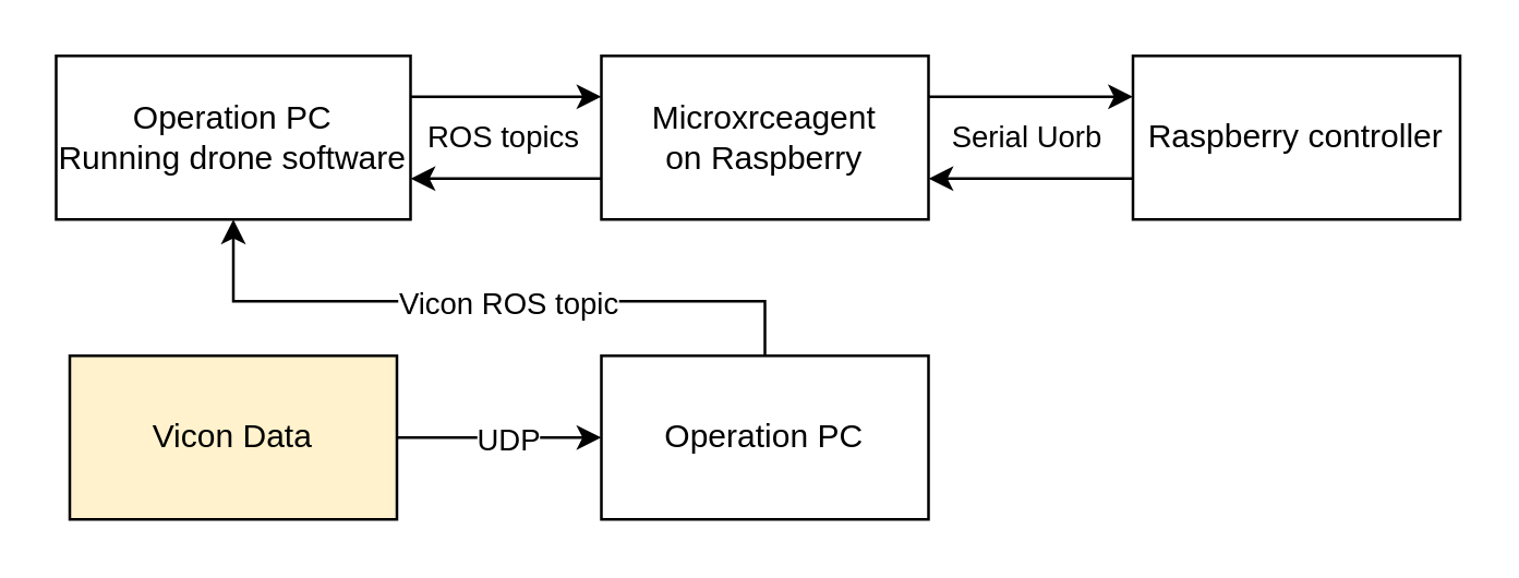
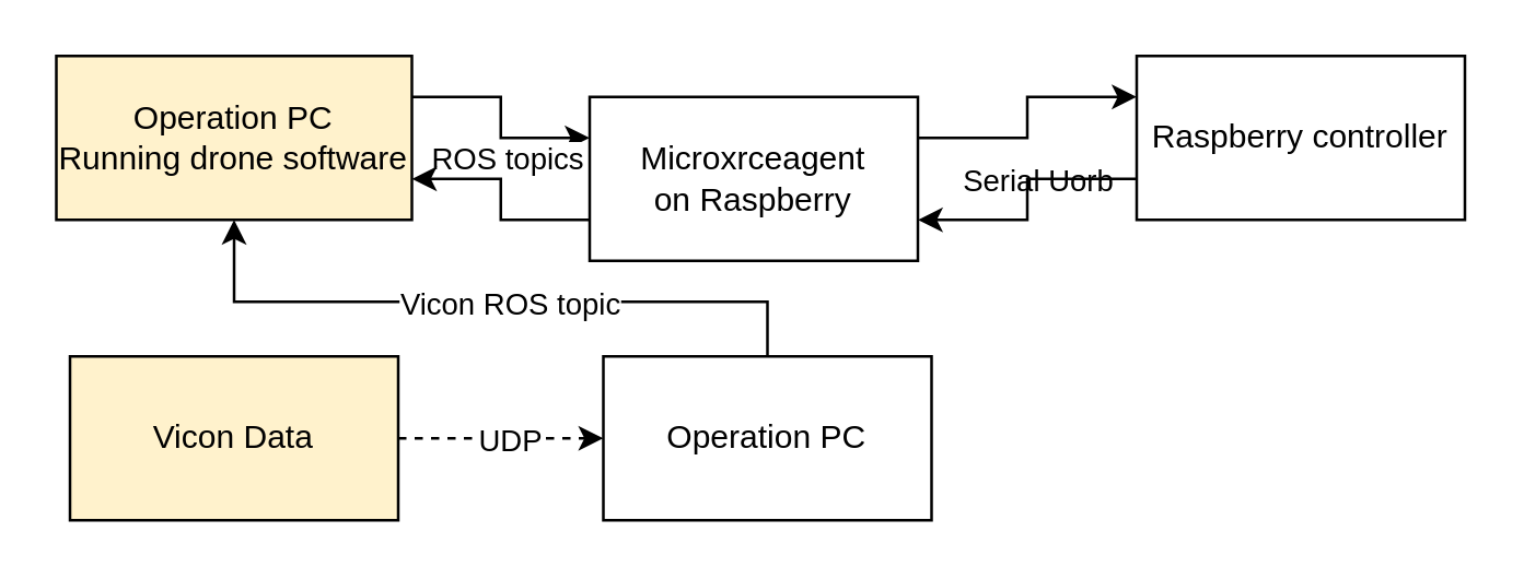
- <mxCell id="4" value="Operation PC&lt;br&gt;Running drone software" style="rounded=0;whiteSpace=wrap;html=1;" vertex="1" parent="1"><mxGeometry x="20" y="20" width="130" height="60" as="geometry" /></mxCell>
+ <mxCell id="4" value="Operation PC&lt;br&gt;Running drone software" style="rounded=0;whiteSpace=wrap;html=1;fillColor=#fff2cc;" vertex="1" parent="1"><mxGeometry x="20" y="20" width="130" height="60" as="geometry" /></mxCell>
- <mxCell id="8" value="Microxrceagent&lt;br&gt;on Raspberry" style="whiteSpace=wrap;html=1;rounded=0;" vertex="1" parent="1"><mxGeometry x="220" y="20" width="120" height="60" as="geometry" /></mxCell>
+ <mxCell id="8" value="Microxrceagent&lt;br&gt;on Raspberry" style="whiteSpace=wrap;html=1;rounded=0;" vertex="1" parent="1"><mxGeometry x="215" y="35" width="120" height="60" as="geometry" /></mxCell>
- <mxCell id="11" style="edgeStyle=orthogonalEdgeStyle;rounded=0;orthogonalLoop=1;jettySize=auto;html=1;exitX=1;exitY=0.5;exitDx=0;exitDy=0;entryX=0;entryY=0.5;entryDx=0;entryDy=0;" edge="1" parent="1" source="13" target="16"><mxGeometry relative="1" as="geometry" /></mxCell>
+ <mxCell id="11" style="edgeStyle=orthogonalEdgeStyle;rounded=0;orthogonalLoop=1;jettySize=auto;html=1;exitX=1;exitY=0.5;exitDx=0;exitDy=0;entryX=0;entryY=0.5;entryDx=0;entryDy=0;dashed=1;" edge="1" parent="1" source="13" target="16"><mxGeometry relative="1" as="geometry" /></mxCell>
